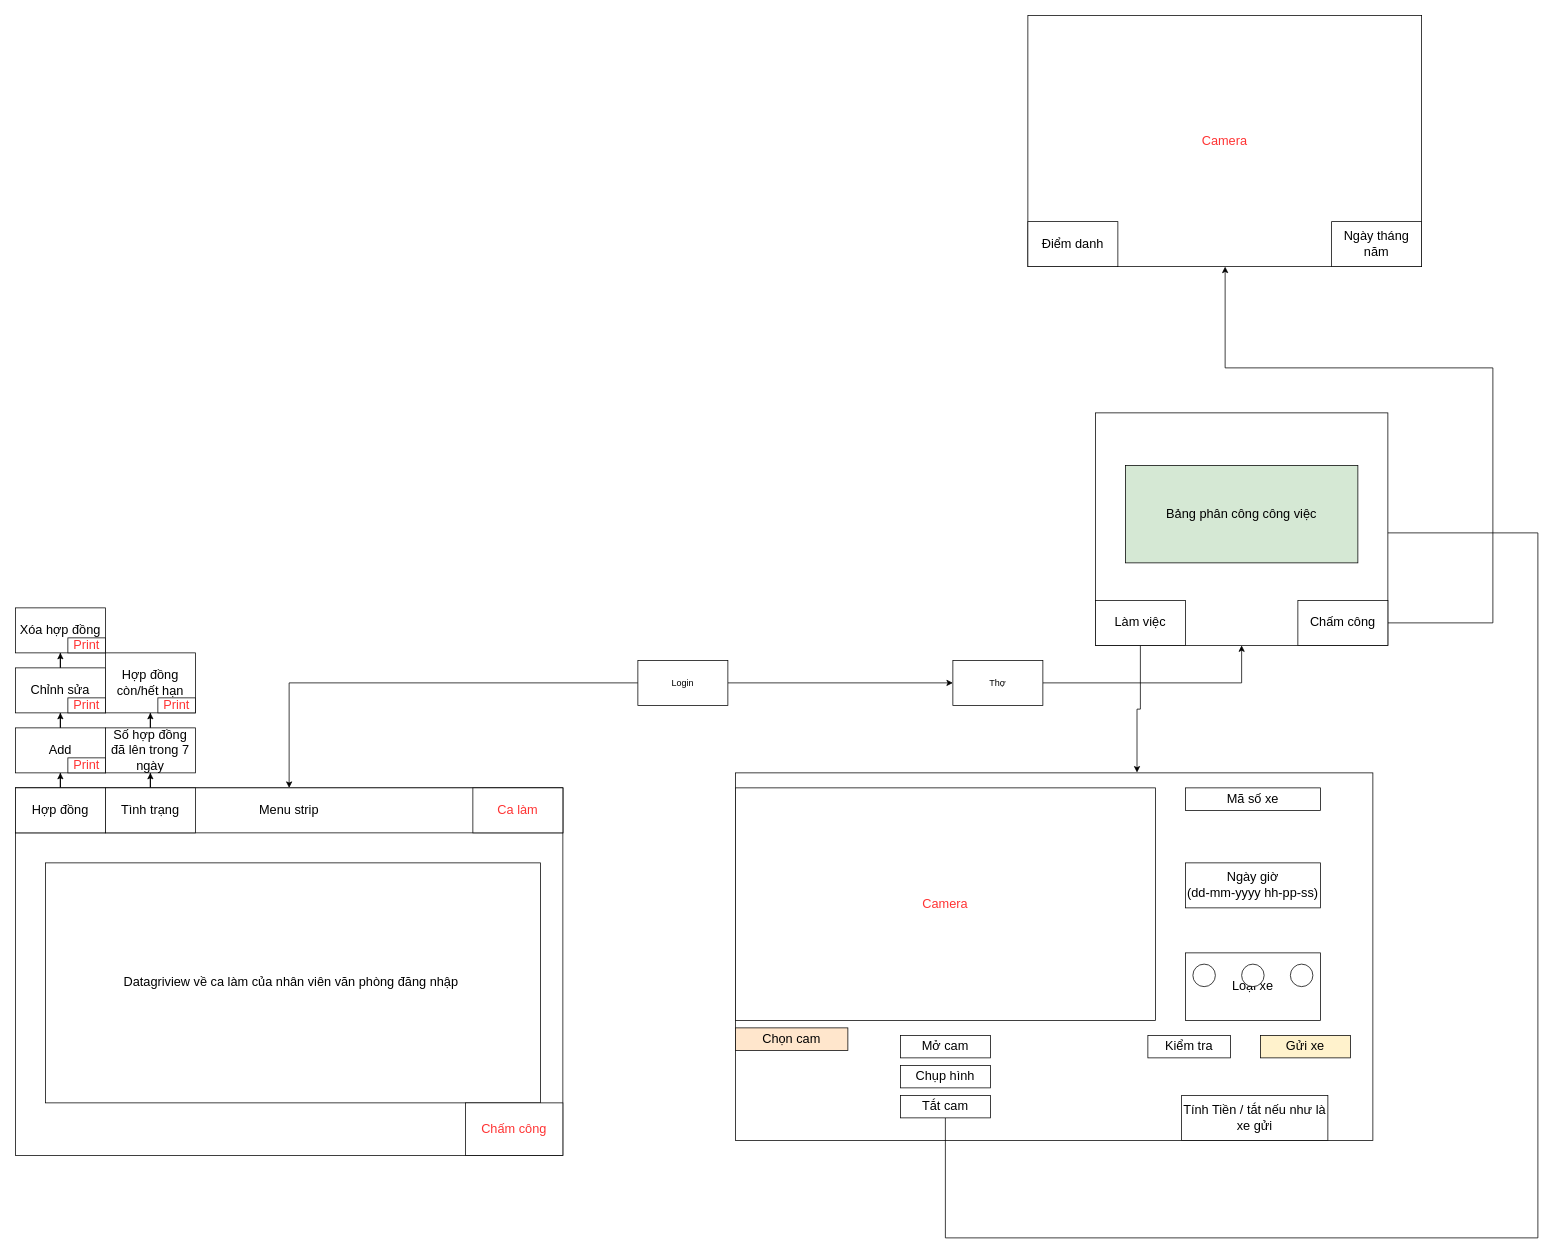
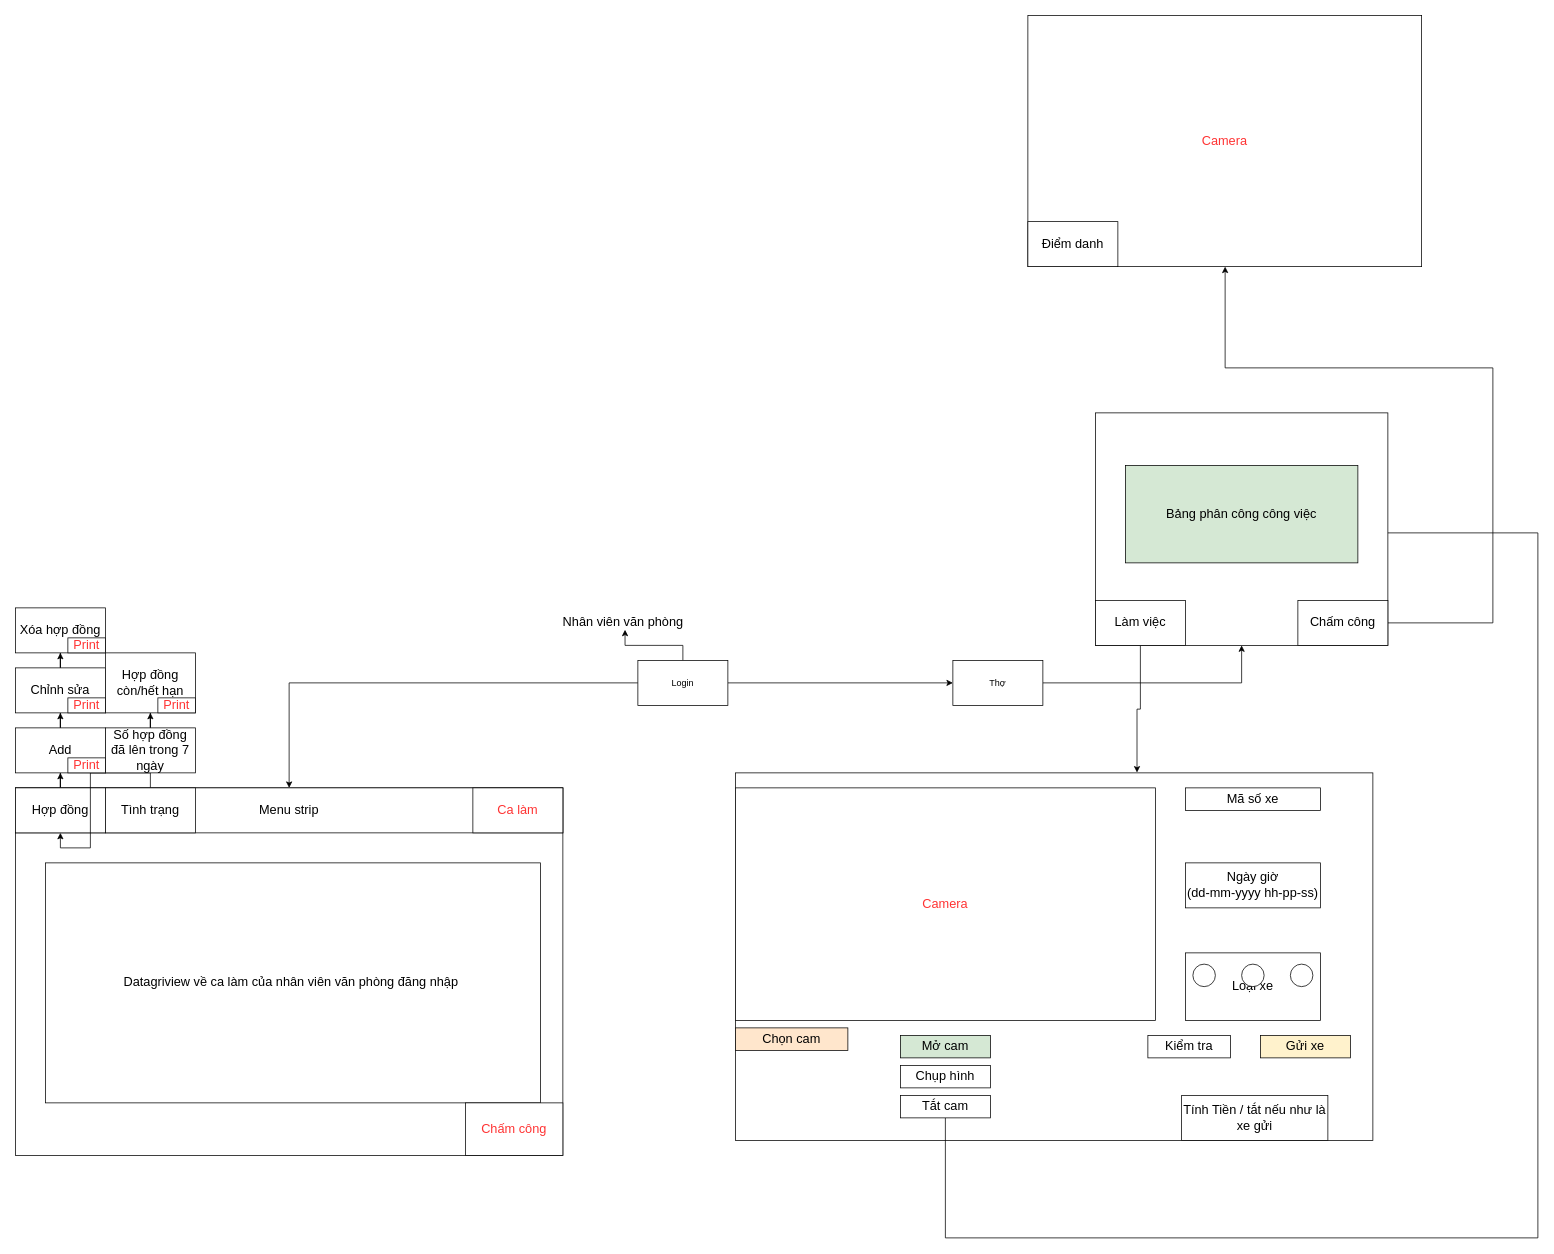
- <mxCell id="48" value="Ngày tháng năm" style="rounded=0;whiteSpace=wrap;html=1;fontSize=17;fontColor=#000000;" vertex="1" parent="1"><mxGeometry x="1775" y="295" width="120" height="60" as="geometry" /></mxCell>
+ <mxCell id="8" value="&lt;font style=&quot;font-size: 17px&quot;&gt;Nhân viên văn phòng&lt;/font&gt;" style="text;html=1;align=center;verticalAlign=middle;resizable=0;points=[];autosize=1;strokeColor=none;fillColor=none;" vertex="1" parent="1"><mxGeometry x="740" y="820" width="180" height="20" as="geometry" /></mxCell>
+ <mxCell id="4" value="" style="edgeStyle=orthogonalEdgeStyle;rounded=0;orthogonalLoop=1;jettySize=auto;html=1;fontSize=17;entryX=0.516;entryY=0.96;entryDx=0;entryDy=0;entryPerimeter=0;" edge="1" parent="1" source="7" target="8"><mxGeometry relative="1" as="geometry"><mxPoint x="610" y="900" as="targetPoint" /></mxGeometry></mxCell>
- <mxCell id="19" value="" style="edgeStyle=orthogonalEdgeStyle;rounded=0;orthogonalLoop=1;jettySize=auto;html=1;fontSize=17;fontColor=#FF3333;" edge="1" parent="1" source="20" target="23"><mxGeometry relative="1" as="geometry" /></mxCell>
+ <mxCell id="19" value="" style="edgeStyle=orthogonalEdgeStyle;rounded=0;orthogonalLoop=1;jettySize=auto;html=1;fontSize=17;fontColor=#FF3333;" edge="1" parent="1" source="20" target="13"><mxGeometry relative="1" as="geometry" /></mxCell>
- <mxCell id="34" value="Mở cam" style="rounded=0;whiteSpace=wrap;html=1;fontSize=17;fontColor=#000000;" vertex="1" parent="1"><mxGeometry x="1200" y="1380" width="120" height="30" as="geometry" /></mxCell>
+ <mxCell id="34" value="Mở cam" style="rounded=0;whiteSpace=wrap;html=1;fontSize=17;fontColor=#000000;fillColor=#d5e8d4;" vertex="1" parent="1"><mxGeometry x="1200" y="1380" width="120" height="30" as="geometry" /></mxCell>
